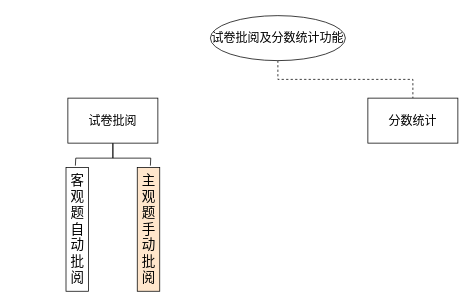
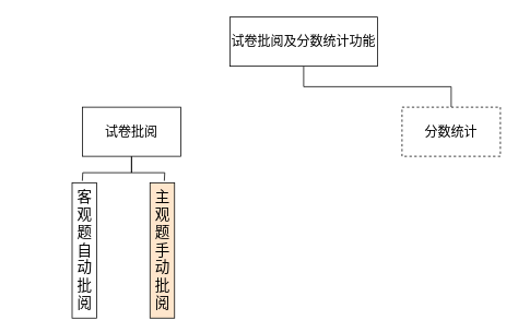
- <mxCell id="3" value="试卷批阅及分数统计功能" style="ellipse;whiteSpace=wrap;html=1;fontSize=16;" vertex="1" parent="1"><mxGeometry x="280" y="20" width="180" height="60" as="geometry" /></mxCell>
+ <mxCell id="3" value="试卷批阅及分数统计功能" style="rounded=0;whiteSpace=wrap;html=1;fontSize=16;" vertex="1" parent="1"><mxGeometry x="280" y="20" width="180" height="60" as="geometry" /></mxCell>
- <mxCell id="2" style="edgeStyle=orthogonalEdgeStyle;rounded=0;orthogonalLoop=1;jettySize=auto;html=1;exitX=0.5;exitY=1;exitDx=0;exitDy=0;entryX=0.5;entryY=0;entryDx=0;entryDy=0;fontSize=18;endArrow=none;endFill=0;dashed=1;" edge="1" parent="1" source="3" target="9"><mxGeometry relative="1" as="geometry" /></mxCell>
+ <mxCell id="2" style="edgeStyle=orthogonalEdgeStyle;rounded=0;orthogonalLoop=1;jettySize=auto;html=1;exitX=0.5;exitY=1;exitDx=0;exitDy=0;entryX=0.5;entryY=0;entryDx=0;entryDy=0;fontSize=18;endArrow=none;endFill=0;" edge="1" parent="1" source="3" target="9"><mxGeometry relative="1" as="geometry" /></mxCell>
- <mxCell id="6" value="试卷批阅" style="rounded=0;whiteSpace=wrap;html=1;fontSize=16;" vertex="1" parent="1"><mxGeometry x="90" y="130" width="120" height="60" as="geometry" /></mxCell>
+ <mxCell id="6" value="试卷批阅" style="rounded=0;whiteSpace=wrap;html=1;fontSize=16;" vertex="1" parent="1"><mxGeometry x="100" y="130" width="120" height="60" as="geometry" /></mxCell>
- <mxCell id="9" value="分数统计" style="rounded=0;whiteSpace=wrap;html=1;fontSize=16;" vertex="1" parent="1"><mxGeometry x="490" y="130" width="120" height="60" as="geometry" /></mxCell>
+ <mxCell id="9" value="分数统计" style="rounded=0;whiteSpace=wrap;html=1;fontSize=16;dashed=1;" vertex="1" parent="1"><mxGeometry x="490" y="130" width="120" height="60" as="geometry" /></mxCell>
